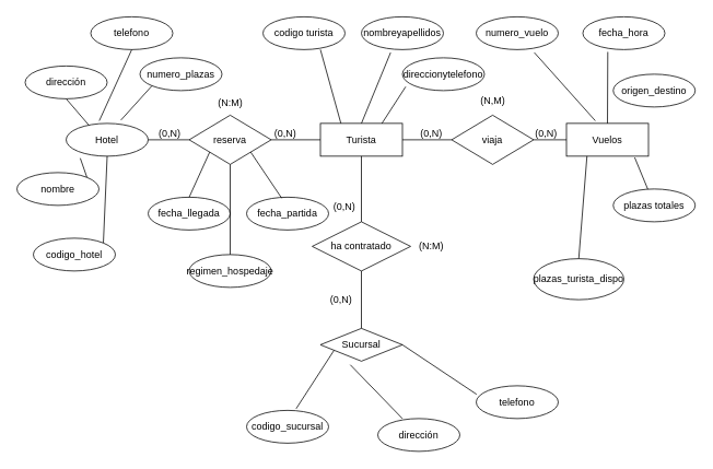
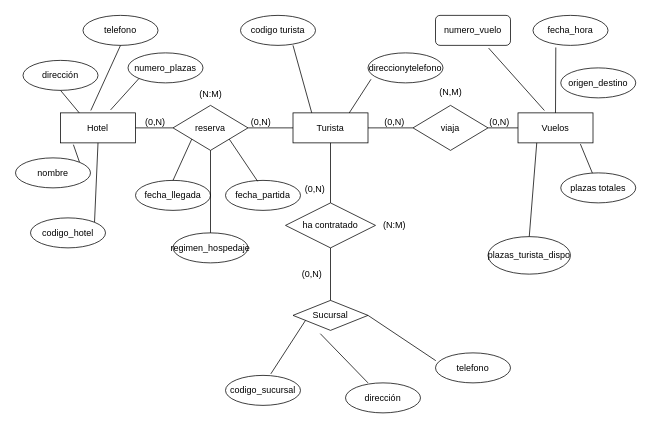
- <mxCell id="9" value="nombreyapellidos" style="ellipse;whiteSpace=wrap;html=1;align=center;" parent="1" vertex="1"><mxGeometry x="440" y="20" width="100" height="40" as="geometry" /></mxCell>
- <mxCell id="10" value="numero_vuelo" style="ellipse;whiteSpace=wrap;html=1;align=center;" parent="1" vertex="1"><mxGeometry x="580" y="20" width="100" height="40" as="geometry" /></mxCell>
+ <mxCell id="10" value="numero_vuelo" style="whiteSpace=wrap;html=1;align=center;rounded=1;" parent="1" vertex="1"><mxGeometry x="580" y="20" width="100" height="40" as="geometry" /></mxCell>
- <mxCell id="31" value="" style="endArrow=none;html=1;rounded=0;entryX=0.356;entryY=1.09;entryDx=0;entryDy=0;entryPerimeter=0;exitX=0.5;exitY=0;exitDx=0;exitDy=0;" parent="1" source="3" target="9" edge="1"><mxGeometry width="50" height="50" relative="1" as="geometry"><mxPoint x="409" y="130" as="sourcePoint" /><mxPoint x="459" y="80" as="targetPoint" /></mxGeometry></mxCell>
- <mxCell id="2" value="Hotel" style="ellipse;whiteSpace=wrap;html=1;align=center;" parent="1" vertex="1"><mxGeometry x="80" y="150" width="100" height="40" as="geometry" /></mxCell>
+ <mxCell id="2" value="Hotel" style="whiteSpace=wrap;html=1;align=center;" parent="1" vertex="1"><mxGeometry x="80" y="150" width="100" height="40" as="geometry" /></mxCell>
